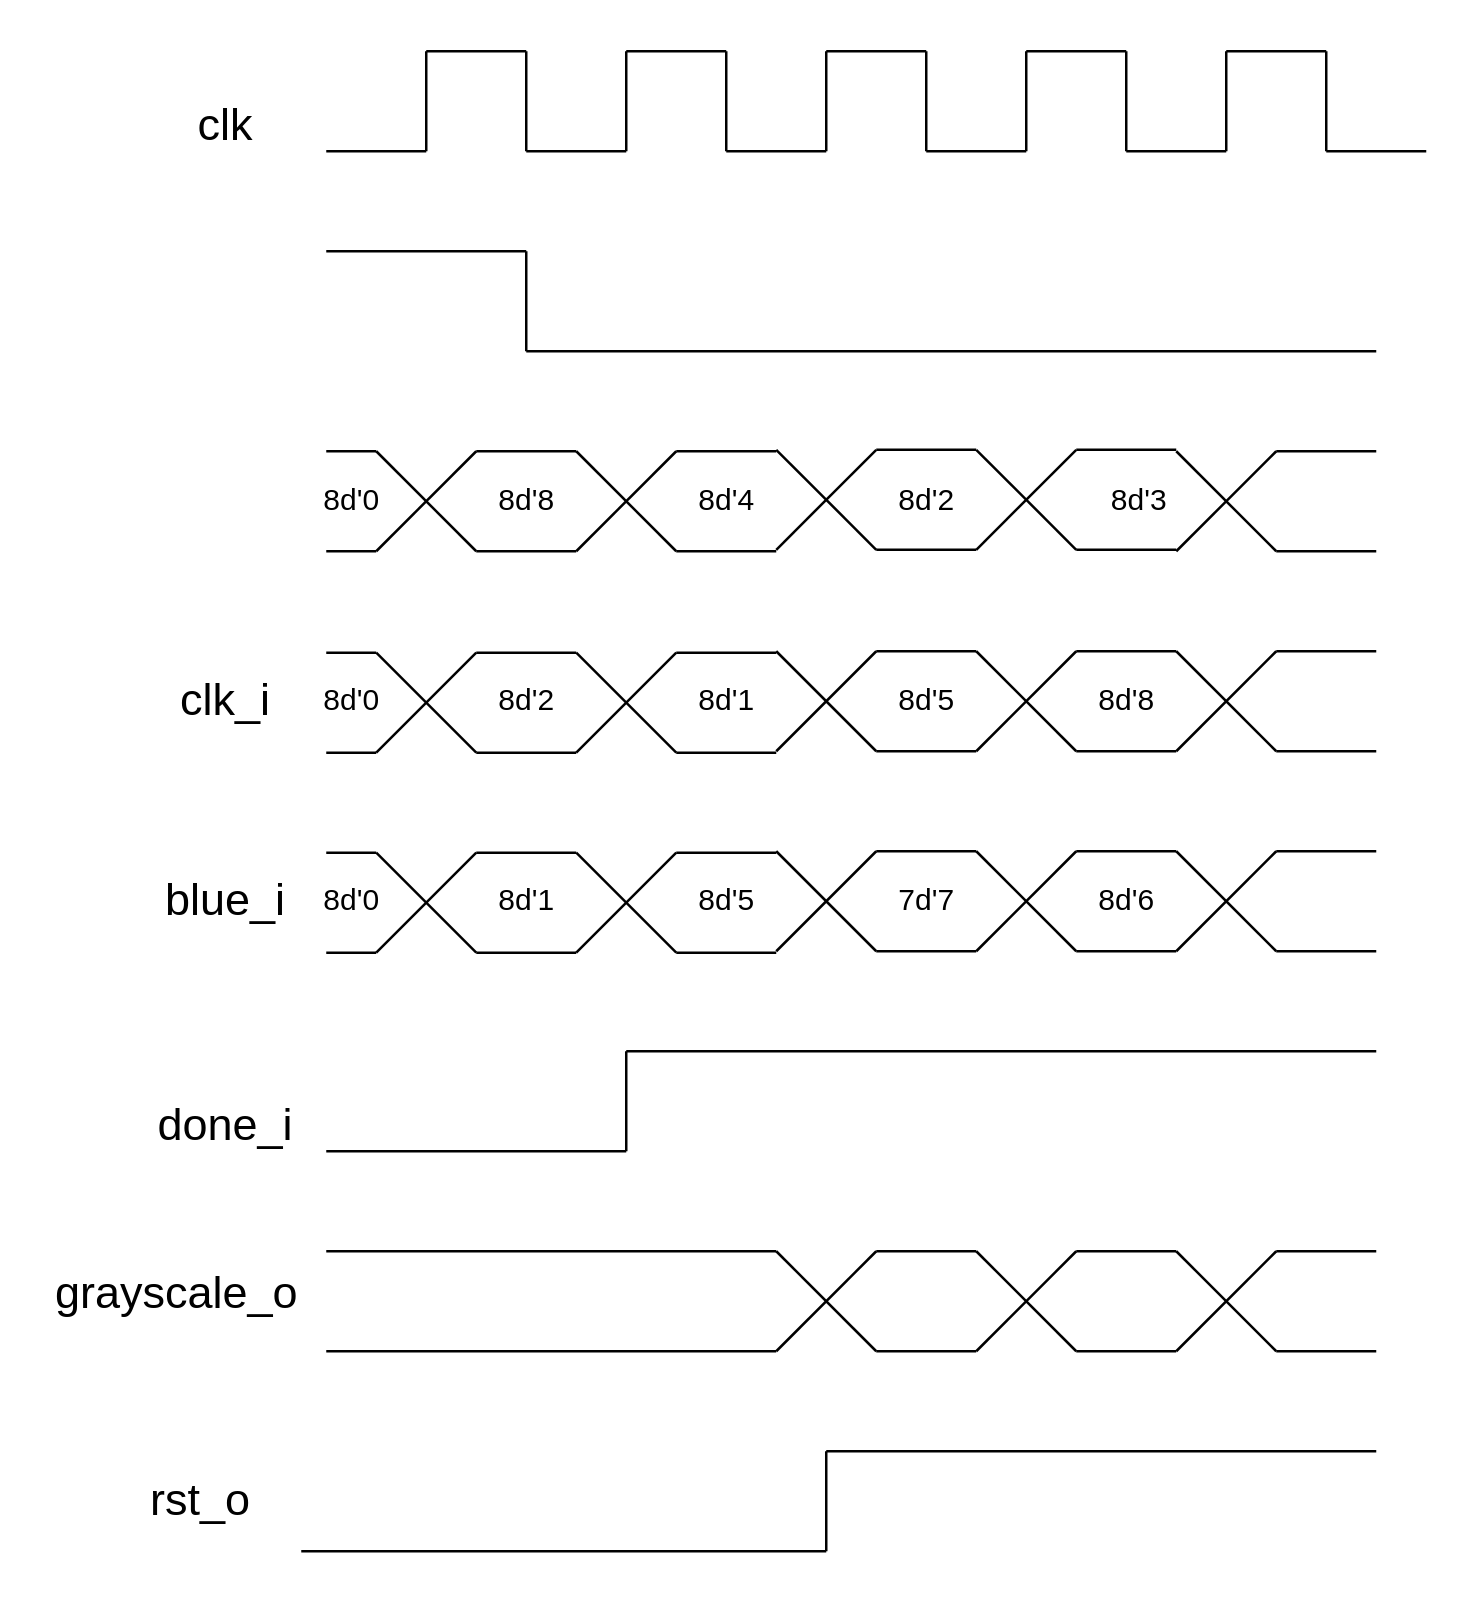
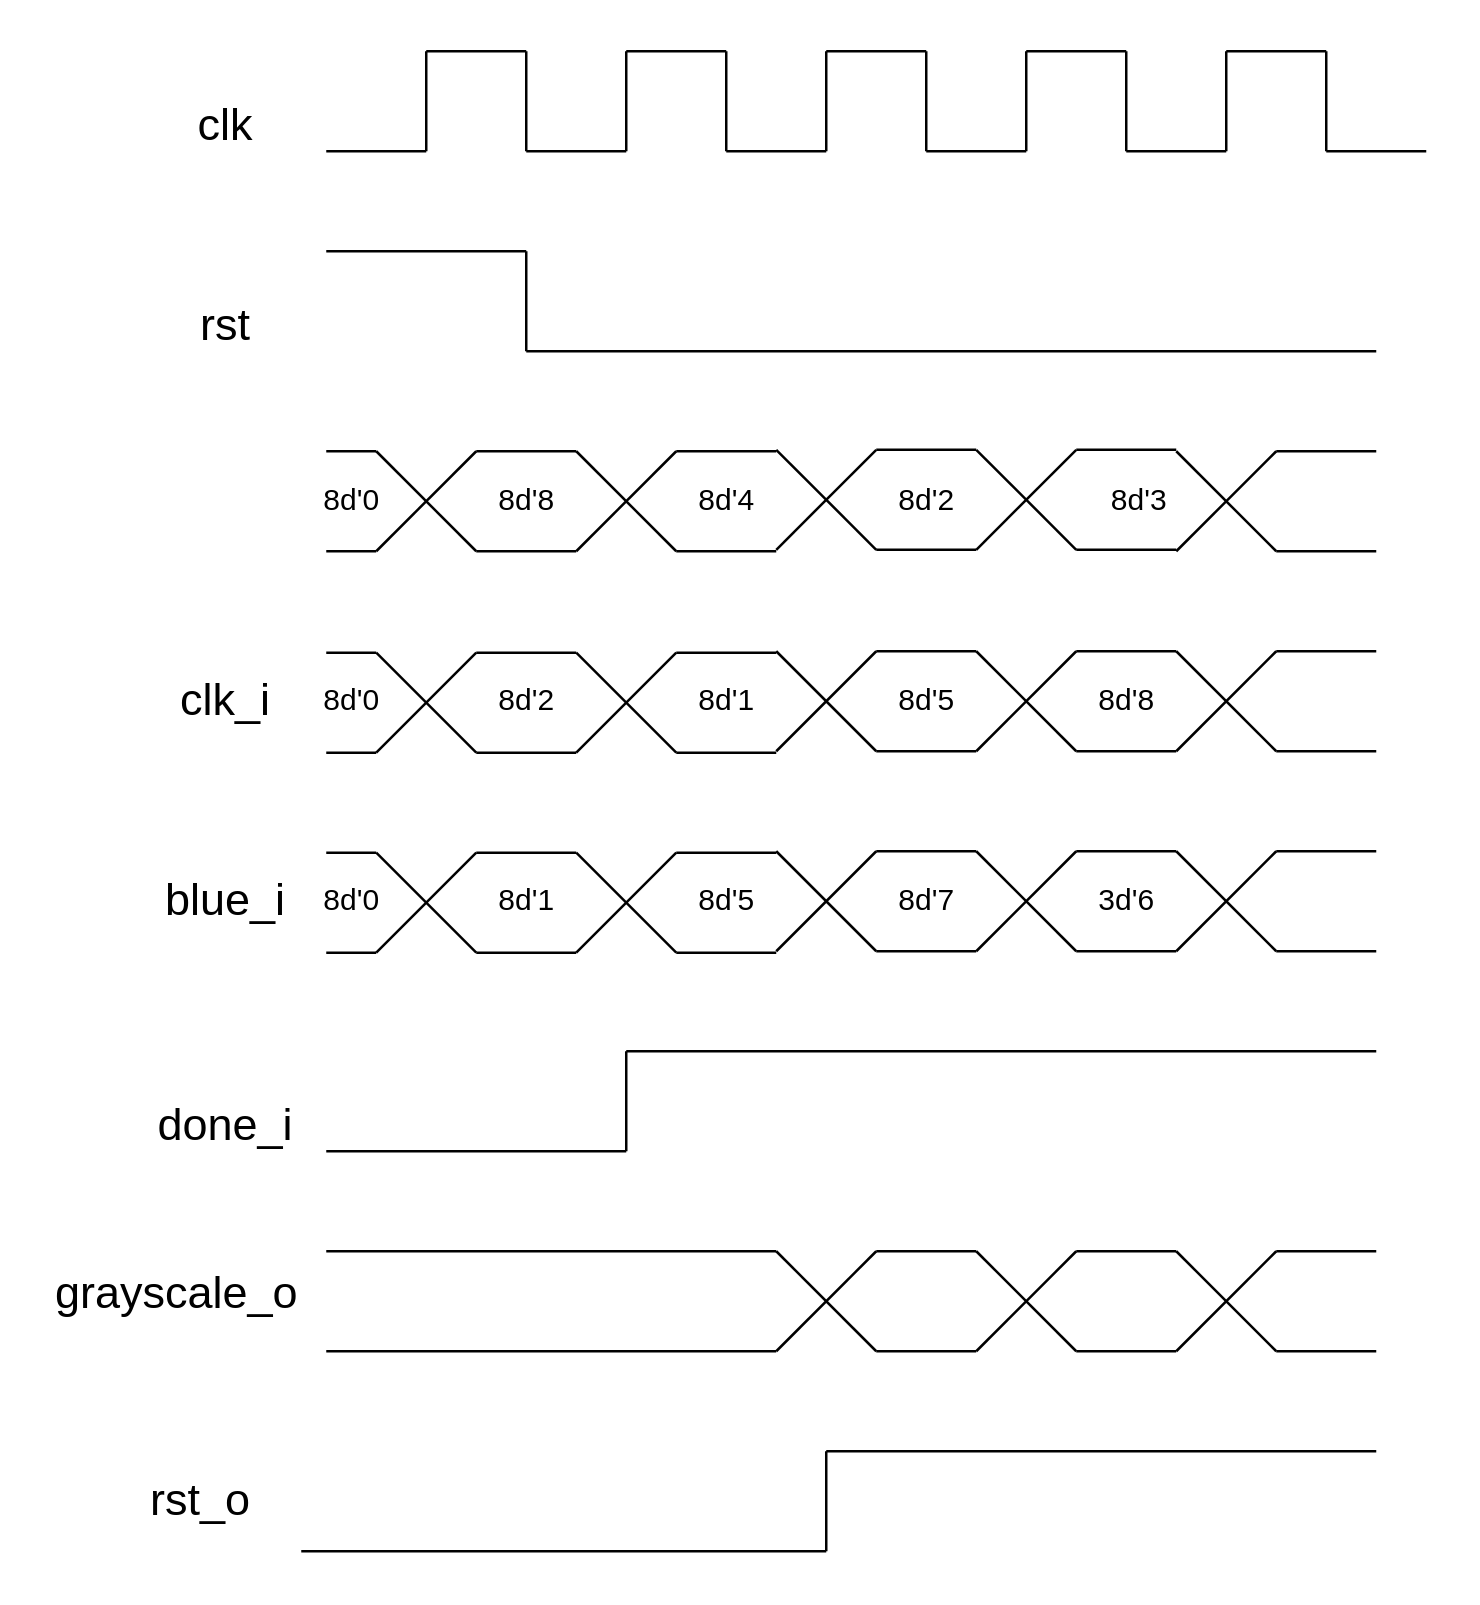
+ <mxCell id="25" value="&lt;font style=&quot;font-size: 18px&quot;&gt;rst&lt;/font&gt;" style="text;html=1;strokeColor=none;fillColor=none;align=center;verticalAlign=middle;whiteSpace=wrap;rounded=0;" parent="1" vertex="1"><mxGeometry x="70" y="120" width="40" height="20" as="geometry" /></mxCell>
- <mxCell id="131" value="7d'7" style="text;html=1;align=center;verticalAlign=middle;resizable=0;points=[];autosize=1;strokeColor=none;" parent="1" vertex="1"><mxGeometry x="350" y="350" width="40" height="20" as="geometry" /></mxCell>
+ <mxCell id="131" value="8d'7" style="text;html=1;align=center;verticalAlign=middle;resizable=0;points=[];autosize=1;strokeColor=none;" parent="1" vertex="1"><mxGeometry x="350" y="350" width="40" height="20" as="geometry" /></mxCell>
- <mxCell id="134" value="8d'6" style="text;html=1;align=center;verticalAlign=middle;resizable=0;points=[];autosize=1;strokeColor=none;" parent="1" vertex="1"><mxGeometry x="430" y="350" width="40" height="20" as="geometry" /></mxCell>
+ <mxCell id="134" value="3d'6" style="text;html=1;align=center;verticalAlign=middle;resizable=0;points=[];autosize=1;strokeColor=none;" parent="1" vertex="1"><mxGeometry x="430" y="350" width="40" height="20" as="geometry" /></mxCell>
